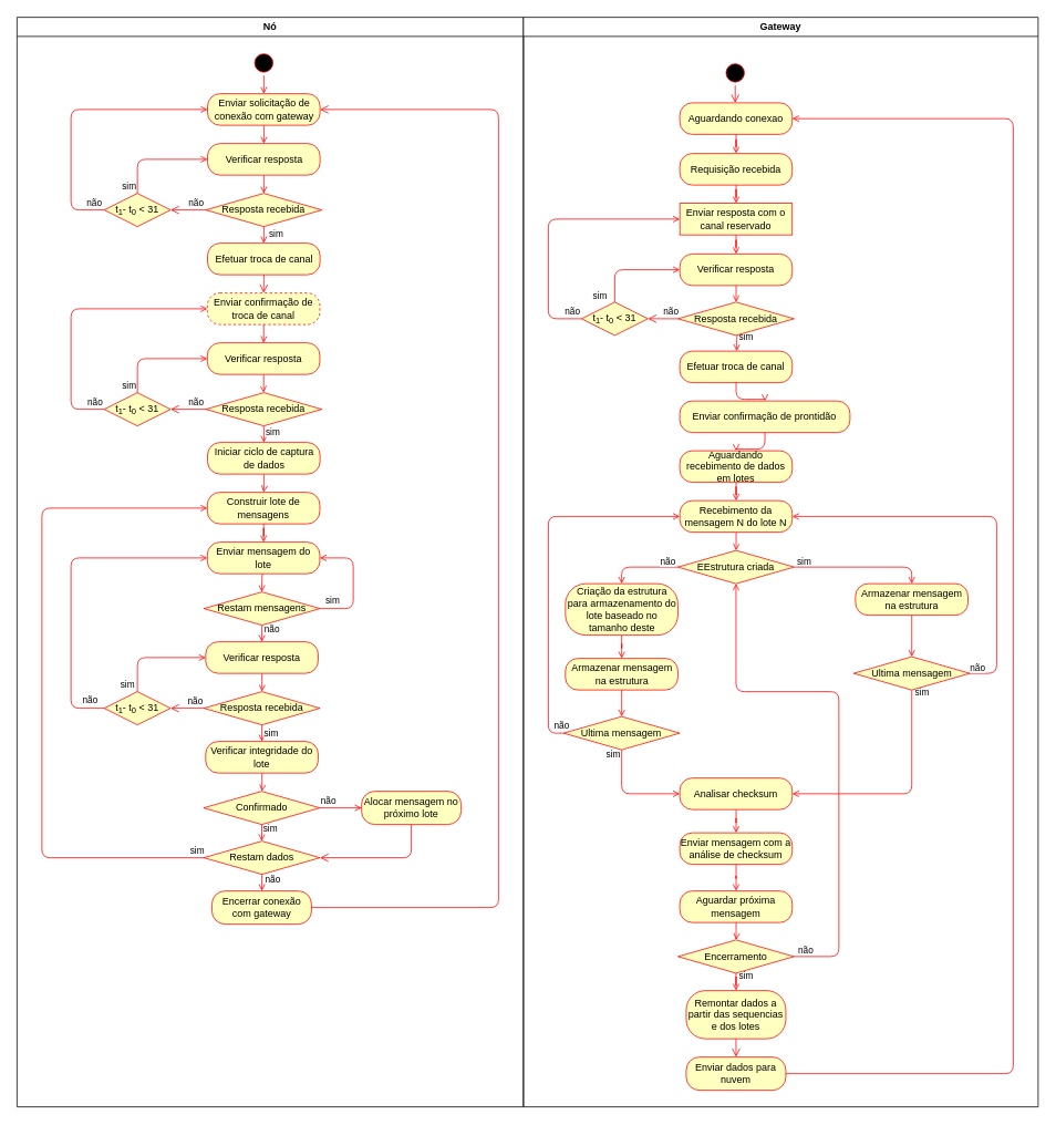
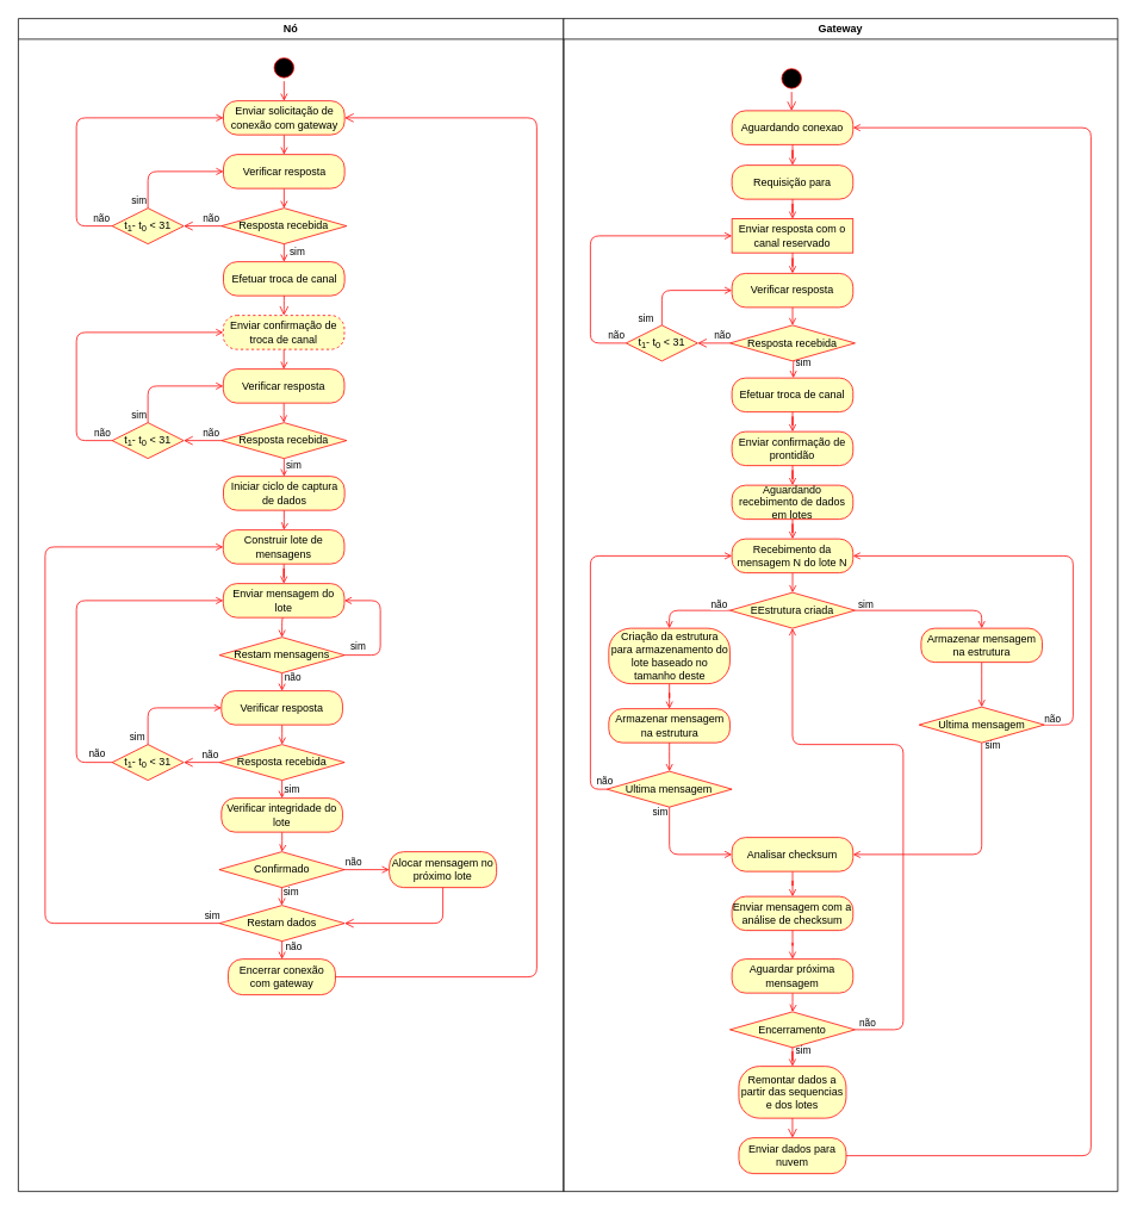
- <mxCell id="75" value="Requisição recebida" style="rounded=1;whiteSpace=wrap;html=1;arcSize=40;fontColor=#000000;fillColor=#ffffc0;strokeColor=#ff0000;" vertex="1" parent="71"><mxGeometry x="188.35" y="164" width="135.5" height="38" as="geometry" /></mxCell>
+ <mxCell id="75" value="Requisição para" style="rounded=1;whiteSpace=wrap;html=1;arcSize=40;fontColor=#000000;fillColor=#ffffc0;strokeColor=#ff0000;" vertex="1" parent="71"><mxGeometry x="188.35" y="164" width="135.5" height="38" as="geometry" /></mxCell>
- <mxCell id="92" value="Enviar confirmação de prontidão" style="rounded=1;whiteSpace=wrap;html=1;arcSize=40;fontColor=#000000;fillColor=#ffffc0;strokeColor=#ff0000;labelBackgroundColor=none;" vertex="1" parent="71"><mxGeometry x="188.35" y="462" width="205" height="38" as="geometry" /></mxCell>
+ <mxCell id="92" value="Enviar confirmação de prontidão" style="rounded=1;whiteSpace=wrap;html=1;arcSize=40;fontColor=#000000;fillColor=#ffffc0;strokeColor=#ff0000;labelBackgroundColor=none;" vertex="1" parent="71"><mxGeometry x="188.35" y="462" width="135.5" height="38" as="geometry" /></mxCell>
